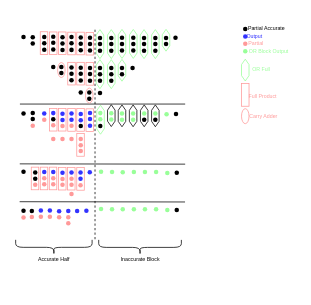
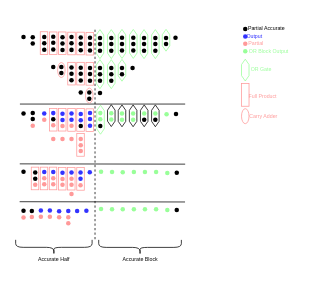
- <mxCell id="221" value="&lt;font color=&quot;#99ff99&quot; style=&quot;font-size: 7px;&quot;&gt;OR Full&lt;/font&gt;" style="text;html=1;align=center;verticalAlign=middle;resizable=0;points=[];autosize=1;strokeColor=none;fillColor=none;" vertex="1" parent="1"><mxGeometry x="322" y="75" width="50" height="30" as="geometry" /></mxCell>
+ <mxCell id="221" value="&lt;font color=&quot;#99ff99&quot; style=&quot;font-size: 7px;&quot;&gt;OR Gate&lt;/font&gt;" style="text;html=1;align=center;verticalAlign=middle;resizable=0;points=[];autosize=1;strokeColor=none;fillColor=none;" vertex="1" parent="1"><mxGeometry x="322" y="75" width="50" height="30" as="geometry" /></mxCell>
- <mxCell id="203" value="&lt;font style=&quot;font-size: 7px;&quot;&gt;Inaccurate Block&lt;/font&gt;" style="text;html=1;align=center;verticalAlign=middle;resizable=0;points=[];autosize=1;strokeColor=none;fillColor=none;" vertex="1" parent="1"><mxGeometry x="145.92" y="328" width="80" height="30" as="geometry" /></mxCell>
+ <mxCell id="203" value="&lt;font style=&quot;font-size: 7px;&quot;&gt;Accurate Block&lt;/font&gt;" style="text;html=1;align=center;verticalAlign=middle;resizable=0;points=[];autosize=1;strokeColor=none;fillColor=none;" vertex="1" parent="1"><mxGeometry x="145.92" y="328" width="80" height="30" as="geometry" /></mxCell>
